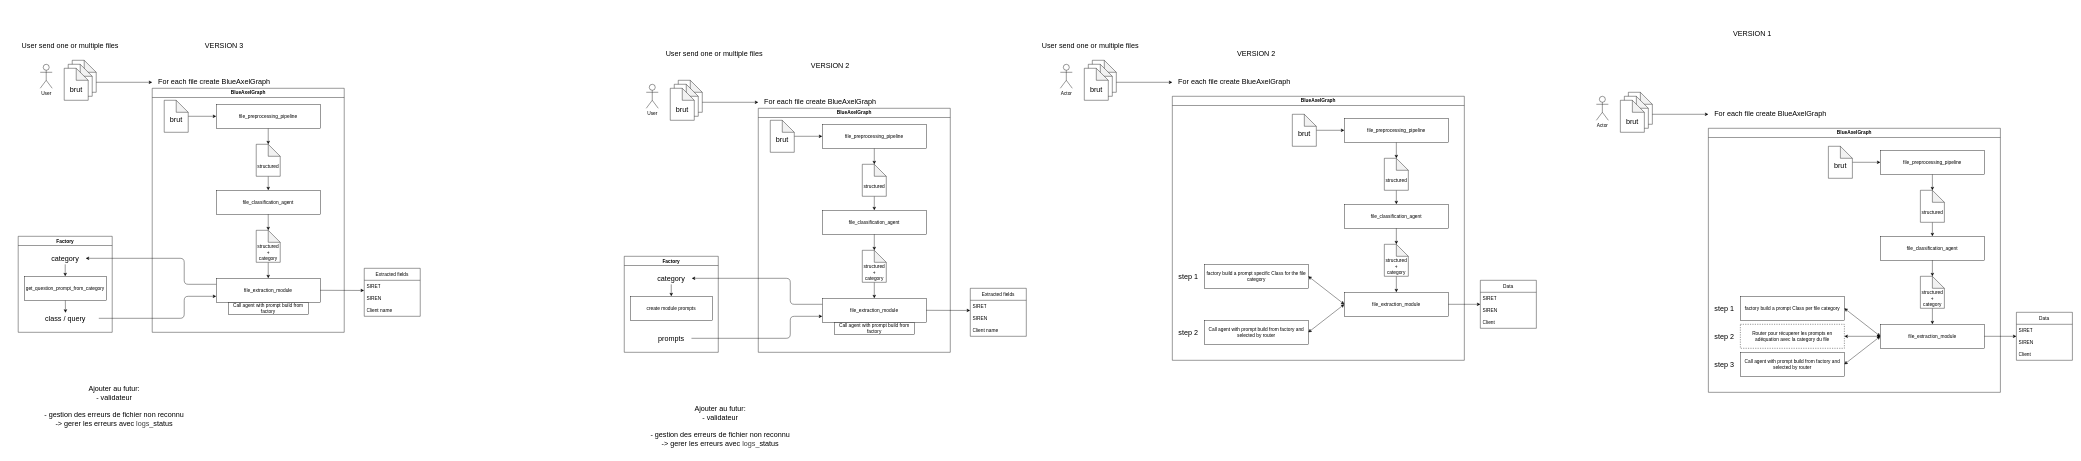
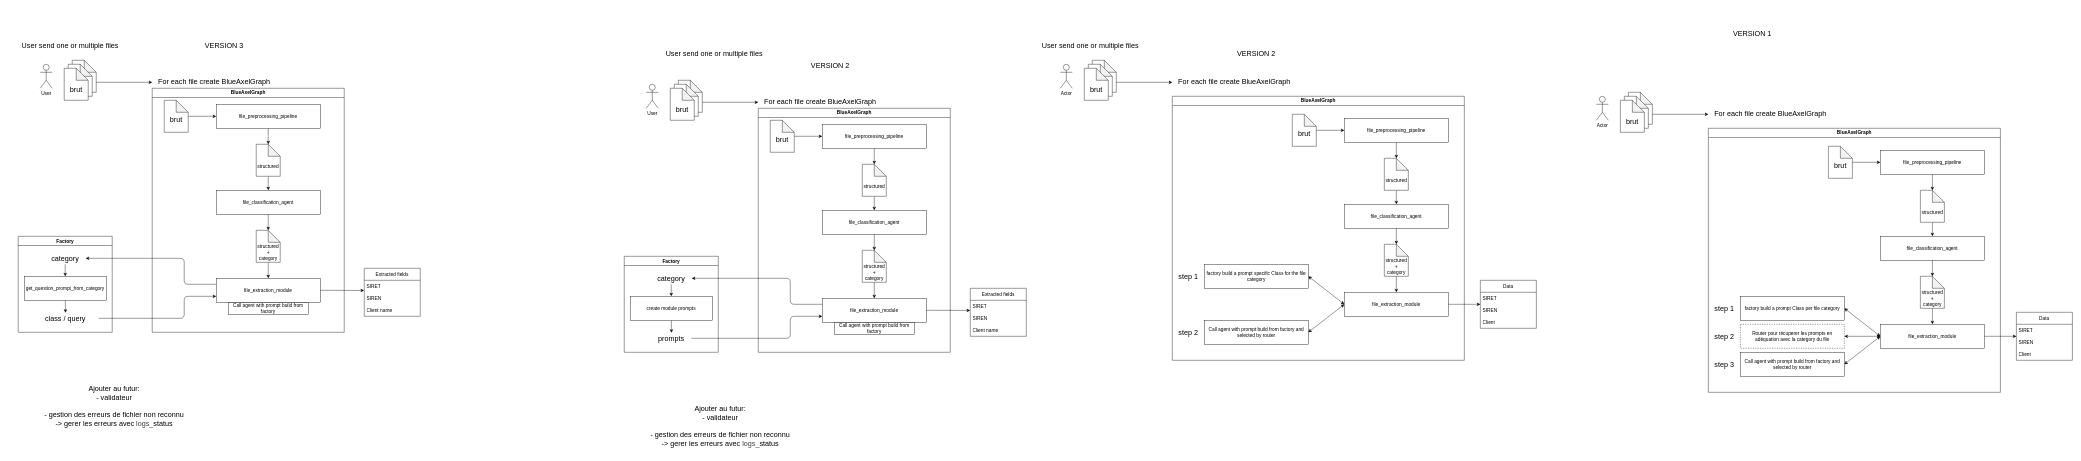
+ <mxCell id="73" value="" style="edgeStyle=none;html=1;entryX=0.504;entryY=0.038;entryDx=0;entryDy=0;entryPerimeter=0;" parent="71" source="74" target="77" edge="1"><mxGeometry relative="1" as="geometry" /></mxCell>
